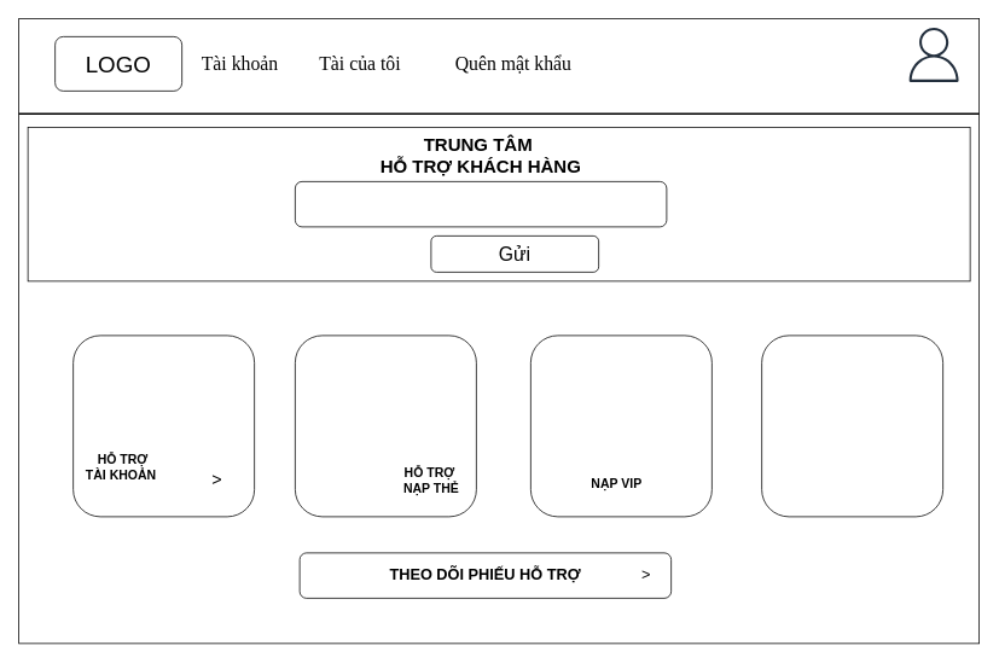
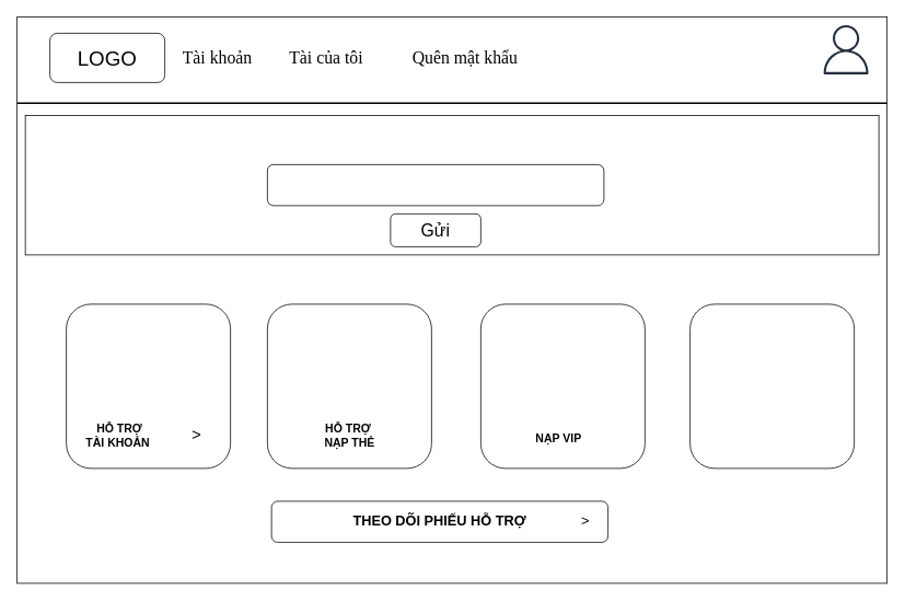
- <mxCell id="11" value="&lt;font style=&quot;font-size: 20px;&quot;&gt;&lt;b&gt;TRUNG TÂM&amp;nbsp;&lt;br&gt;HỖ TRỢ KHÁCH HÀNG&lt;/b&gt;&lt;/font&gt;" style="text;strokeColor=none;align=center;fillColor=none;html=1;verticalAlign=middle;whiteSpace=wrap;rounded=0;" vertex="1" parent="1"><mxGeometry x="400" y="140" width="260" height="60" as="geometry" /></mxCell>
- <mxCell id="14" value="&lt;font style=&quot;font-size: 21px;&quot;&gt;Gửi&lt;/font&gt;" style="rounded=1;whiteSpace=wrap;html=1;" vertex="1" parent="1"><mxGeometry x="475" y="260" width="185" height="40" as="geometry" /></mxCell>
+ <mxCell id="14" value="&lt;font style=&quot;font-size: 21px;&quot;&gt;Gửi&lt;/font&gt;" style="rounded=1;whiteSpace=wrap;html=1;" vertex="1" parent="1"><mxGeometry x="475" y="260" width="110" height="40" as="geometry" /></mxCell>
- <mxCell id="20" value="&lt;b style=&quot;font-size: 14px;&quot;&gt;HỖ TRỢ&lt;br&gt;TÀI KHOẢN&amp;nbsp;&lt;/b&gt;" style="text;strokeColor=none;align=center;fillColor=none;html=1;verticalAlign=middle;whiteSpace=wrap;rounded=0;" vertex="1" parent="1"><mxGeometry x="90" y="495" width="90" height="40" as="geometry" /></mxCell>
+ <mxCell id="20" value="&lt;b style=&quot;font-size: 14px;&quot;&gt;HỖ TRỢ&lt;br&gt;TÀI KHOẢN&amp;nbsp;&lt;/b&gt;" style="text;strokeColor=none;align=center;fillColor=none;html=1;verticalAlign=middle;whiteSpace=wrap;rounded=0;" vertex="1" parent="1"><mxGeometry x="100" y="510" width="90" height="40" as="geometry" /></mxCell>
- <mxCell id="22" value="&lt;font style=&quot;font-size: 14px;&quot;&gt;&lt;b&gt;HỖ TRỢ&amp;nbsp;&lt;br&gt;NẠP THẺ&lt;/b&gt;&lt;/font&gt;" style="text;strokeColor=none;align=center;fillColor=none;html=1;verticalAlign=middle;whiteSpace=wrap;rounded=0;" vertex="1" parent="1"><mxGeometry x="427.5" y="510" width="95" height="40" as="geometry" /></mxCell>
+ <mxCell id="22" value="&lt;font style=&quot;font-size: 14px;&quot;&gt;&lt;b&gt;HỖ TRỢ&amp;nbsp;&lt;br&gt;NẠP THẺ&lt;/b&gt;&lt;/font&gt;" style="text;strokeColor=none;align=center;fillColor=none;html=1;verticalAlign=middle;whiteSpace=wrap;rounded=0;" vertex="1" parent="1"><mxGeometry x="377.5" y="510" width="95" height="40" as="geometry" /></mxCell>
